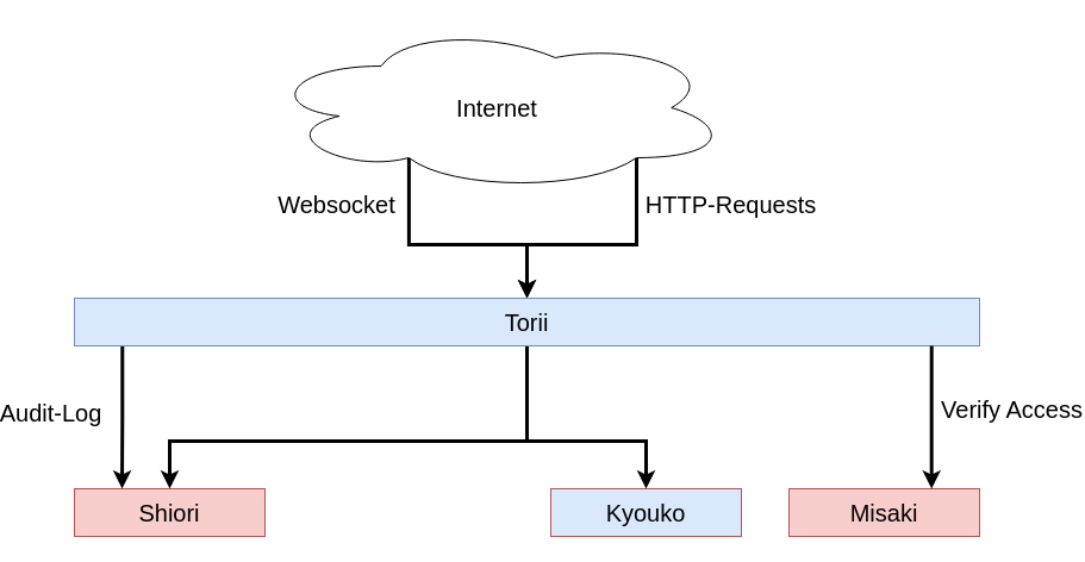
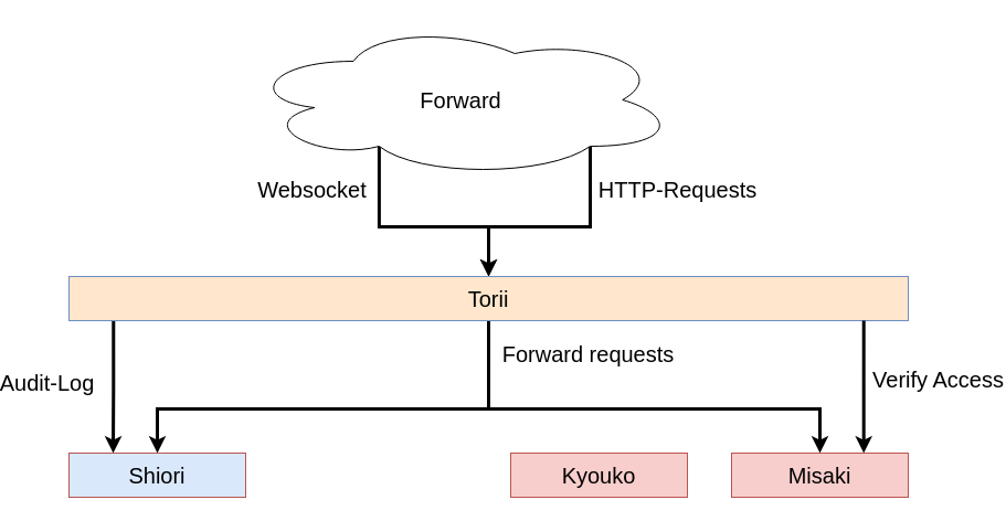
- <mxCell id="16" value="Internet" style="ellipse;shape=cloud;whiteSpace=wrap;html=1;fontSize=20;" vertex="1" parent="1"><mxGeometry x="180" y="20" width="390" height="140" as="geometry" /></mxCell>
+ <mxCell id="16" value="Forward" style="ellipse;shape=cloud;whiteSpace=wrap;html=1;fontSize=20;" vertex="1" parent="1"><mxGeometry x="180" y="20" width="390" height="140" as="geometry" /></mxCell>
- <mxCell id="12" value="Torii" style="rounded=0;whiteSpace=wrap;html=1;fontSize=20;fillColor=#dae8fc;strokeColor=#6c8ebf;" vertex="1" parent="1"><mxGeometry x="20" y="250" width="760" height="40" as="geometry" /></mxCell>
+ <mxCell id="12" value="Torii" style="rounded=0;whiteSpace=wrap;html=1;fontSize=20;fillColor=#ffe6cc;strokeColor=#6c8ebf;" vertex="1" parent="1"><mxGeometry x="20" y="250" width="760" height="40" as="geometry" /></mxCell>
+ <mxCell id="4" style="edgeStyle=orthogonalEdgeStyle;rounded=0;orthogonalLoop=1;jettySize=auto;html=1;entryX=0.5;entryY=0;entryDx=0;entryDy=0;strokeWidth=3;" edge="1" parent="1" source="12" target="14"><mxGeometry relative="1" as="geometry"><Array as="points"><mxPoint x="400" y="370" /><mxPoint x="700" y="370" /></Array></mxGeometry></mxCell>
+ <mxCell id="5" value="Forward requests" style="edgeLabel;html=1;align=center;verticalAlign=middle;resizable=0;points=[];fontSize=20;" vertex="1" connectable="0" parent="4"><mxGeometry x="-0.894" y="2" relative="1" as="geometry"><mxPoint x="87.97" y="7.71" as="offset" /></mxGeometry></mxCell>
- <mxCell id="2" style="edgeStyle=orthogonalEdgeStyle;rounded=0;orthogonalLoop=1;jettySize=auto;html=1;strokeWidth=3;" edge="1" parent="1" source="12" target="13"><mxGeometry relative="1" as="geometry"><Array as="points"><mxPoint x="400" y="370" /><mxPoint x="500" y="370" /></Array></mxGeometry></mxCell>
- <mxCell id="15" value="Shiori" style="rounded=0;whiteSpace=wrap;html=1;fontSize=20;fillColor=#f8cecc;strokeColor=#b85450;" vertex="1" parent="1"><mxGeometry x="20" y="410" width="160" height="40" as="geometry" /></mxCell>
+ <mxCell id="15" value="Shiori" style="rounded=0;whiteSpace=wrap;html=1;fontSize=20;fillColor=#dae8fc;strokeColor=#b85450;" vertex="1" parent="1"><mxGeometry x="20" y="410" width="160" height="40" as="geometry" /></mxCell>
- <mxCell id="13" value="Kyouko" style="rounded=0;whiteSpace=wrap;html=1;fontSize=20;fillColor=#dae8fc;strokeColor=#b85450;" vertex="1" parent="1"><mxGeometry x="420" y="410" width="160" height="40" as="geometry" /></mxCell>
+ <mxCell id="13" value="Kyouko" style="rounded=0;whiteSpace=wrap;html=1;fontSize=20;fillColor=#f8cecc;strokeColor=#b85450;" vertex="1" parent="1"><mxGeometry x="420" y="410" width="160" height="40" as="geometry" /></mxCell>
